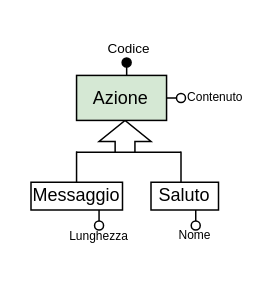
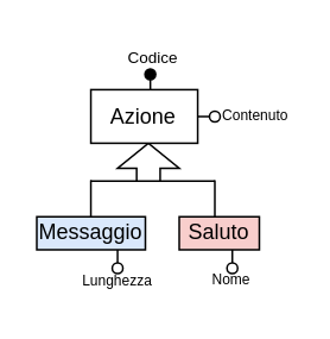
- <mxCell id="13" value="Azione" style="whiteSpace=wrap;html=1;align=center;fillColor=#d5e8d4;" vertex="1" parent="1"><mxGeometry x="50.37" y="49.78" width="60" height="30" as="geometry" /></mxCell>
+ <mxCell id="13" value="Azione" style="whiteSpace=wrap;html=1;align=center;" vertex="1" parent="1"><mxGeometry x="50.37" y="49.78" width="60" height="30" as="geometry" /></mxCell>
- <mxCell id="9" value="Messaggio" style="whiteSpace=wrap;html=1;align=center;" vertex="1" parent="1"><mxGeometry x="20" y="121" width="61" height="18.5" as="geometry" /></mxCell>
+ <mxCell id="9" value="Messaggio" style="whiteSpace=wrap;html=1;align=center;fillColor=#dae8fc;" vertex="1" parent="1"><mxGeometry x="20" y="121" width="61" height="18.5" as="geometry" /></mxCell>
- <mxCell id="5" value="Saluto" style="whiteSpace=wrap;html=1;align=center;" vertex="1" parent="1"><mxGeometry x="100" y="121" width="45" height="18.5" as="geometry" /></mxCell>
+ <mxCell id="5" value="Saluto" style="whiteSpace=wrap;html=1;align=center;fillColor=#f8cecc;" vertex="1" parent="1"><mxGeometry x="100" y="121" width="45" height="18.5" as="geometry" /></mxCell>
